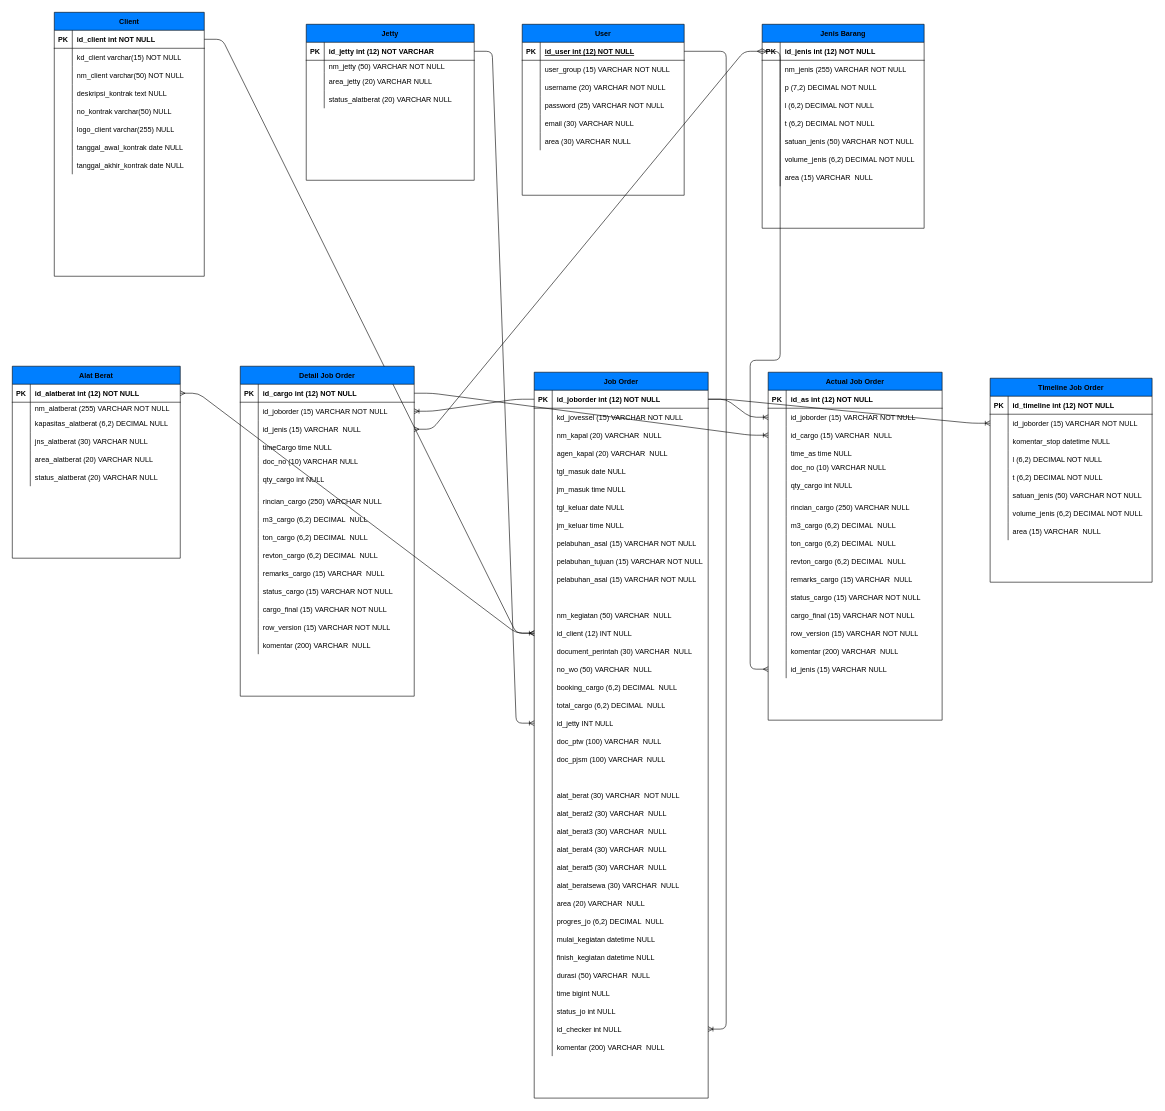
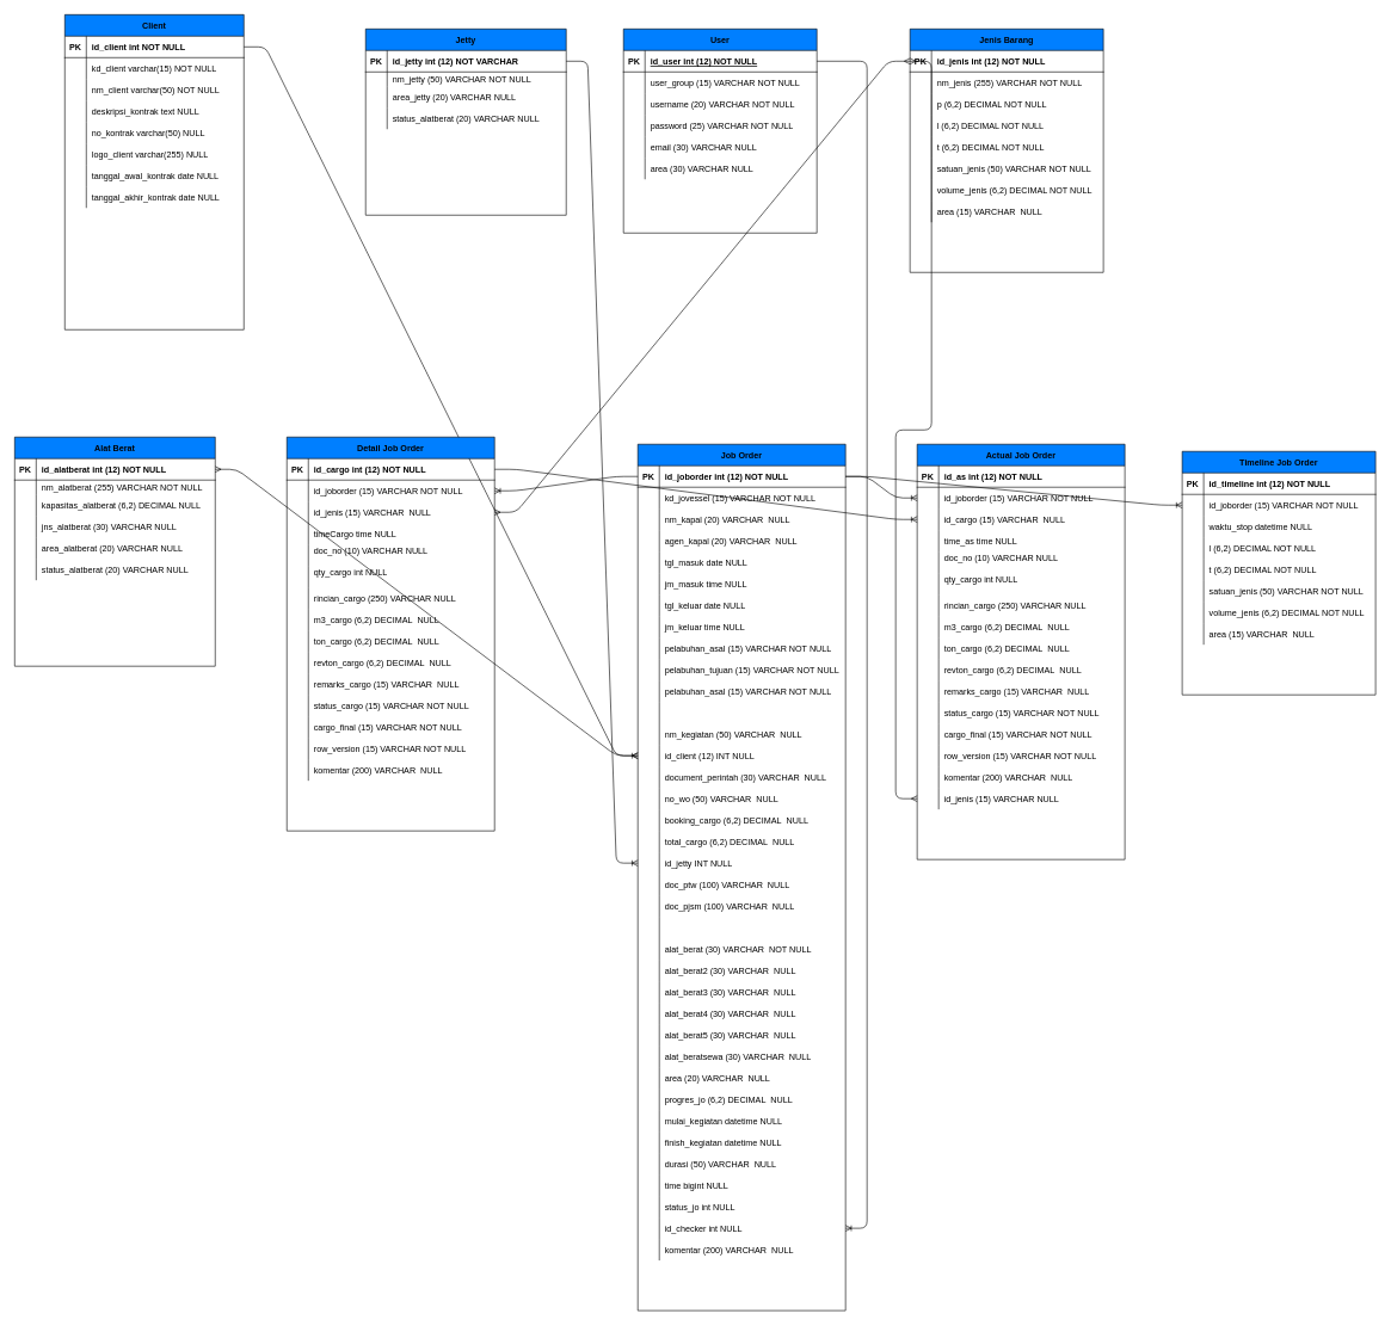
- <mxCell id="57" value="p (7,2) DECIMAL NOT NULL" style="shape=partialRectangle;connectable=0;fillColor=none;top=0;left=0;bottom=0;right=0;align=left;spacingLeft=6;overflow=hidden;" vertex="1" parent="55"><mxGeometry x="30" width="240" height="30" as="geometry" /></mxCell>
+ <mxCell id="57" value="p (6,2) DECIMAL NOT NULL" style="shape=partialRectangle;connectable=0;fillColor=none;top=0;left=0;bottom=0;right=0;align=left;spacingLeft=6;overflow=hidden;" vertex="1" parent="55"><mxGeometry x="30" width="240" height="30" as="geometry" /></mxCell>
- <mxCell id="273" value="komentar_stop datetime NULL" style="shape=partialRectangle;connectable=0;fillColor=none;top=0;left=0;bottom=0;right=0;align=left;spacingLeft=6;overflow=hidden;" vertex="1" parent="271"><mxGeometry x="30" width="240" height="30" as="geometry" /></mxCell>
+ <mxCell id="273" value="waktu_stop datetime NULL" style="shape=partialRectangle;connectable=0;fillColor=none;top=0;left=0;bottom=0;right=0;align=left;spacingLeft=6;overflow=hidden;" vertex="1" parent="271"><mxGeometry x="30" width="240" height="30" as="geometry" /></mxCell>
